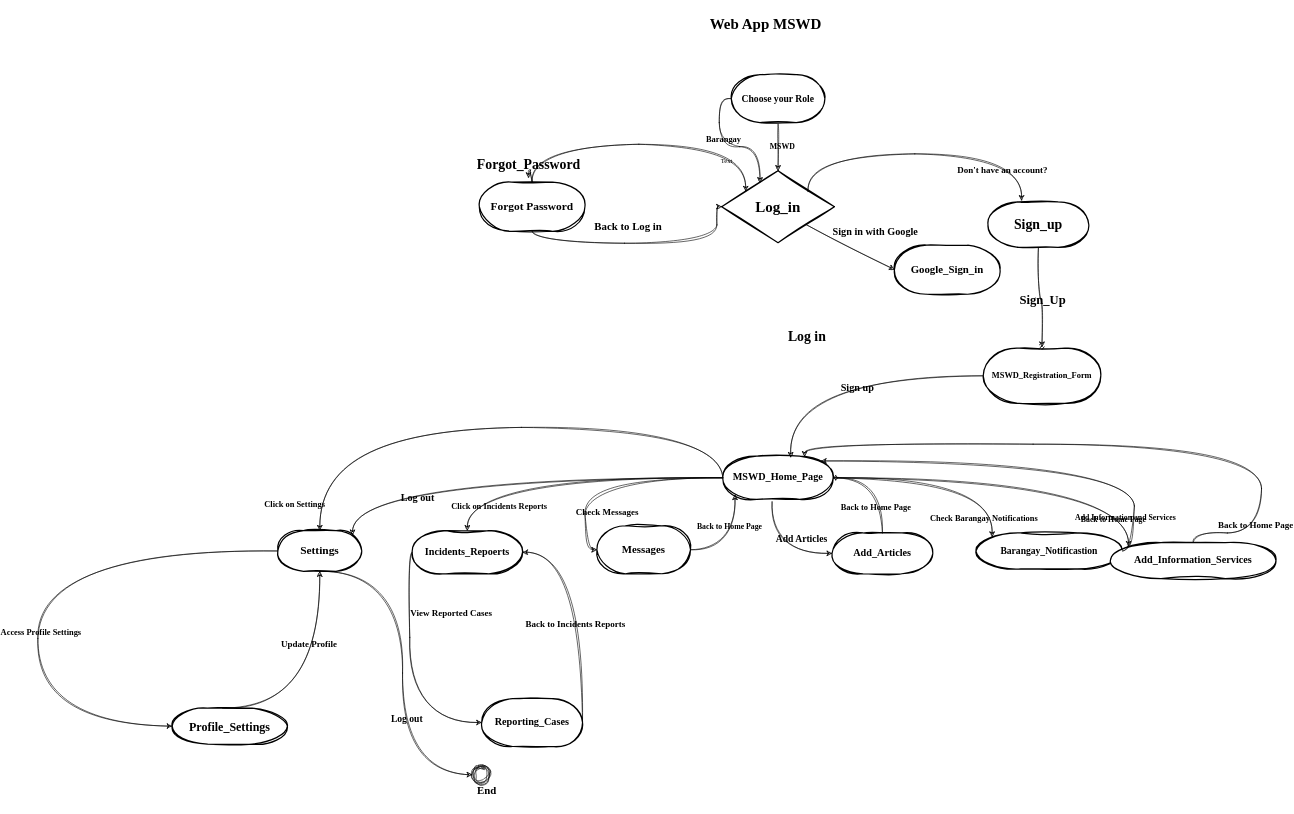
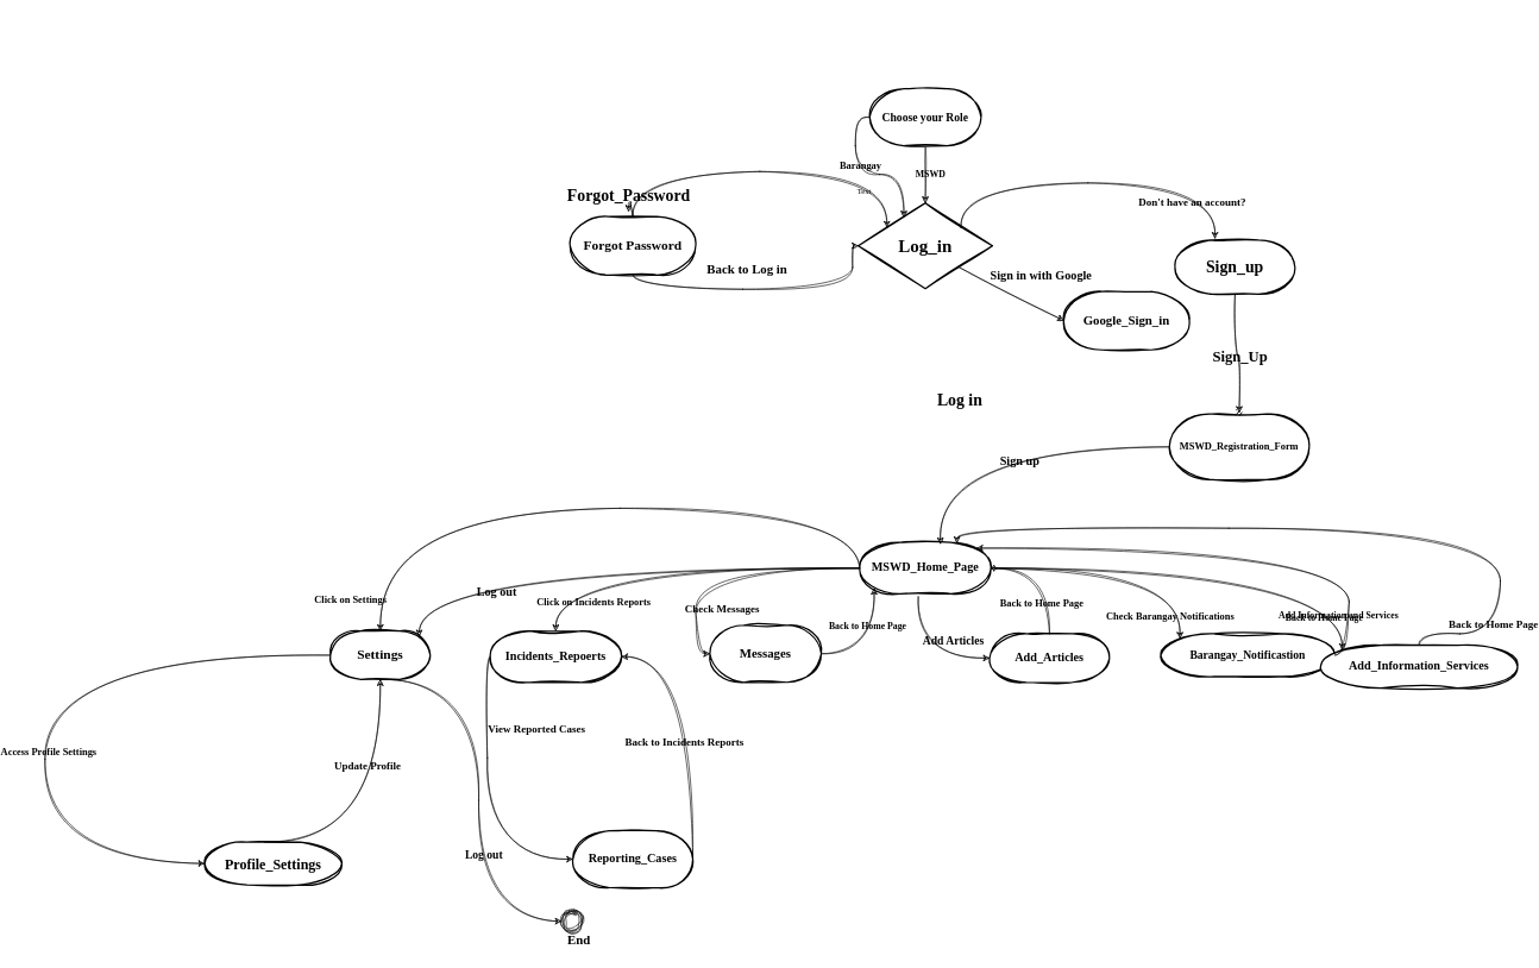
- <mxCell id="2" value="&lt;b&gt;&lt;font style=&quot;font-size: 25px;&quot;&gt;Web App MSWD&lt;/font&gt;&lt;/b&gt;" style="text;html=1;align=center;verticalAlign=middle;resizable=0;points=[];autosize=1;strokeColor=none;fillColor=none;fontFamily=Architects Daughter;fontSource=https%3A%2F%2Ffonts.googleapis.com%2Fcss%3Ffamily%3DArchitects%2BDaughter;labelBackgroundColor=none;rounded=0;sketch=1;curveFitting=1;jiggle=2;" vertex="1" parent="1"><mxGeometry x="1128" y="20" width="210" height="40" as="geometry" /></mxCell>
